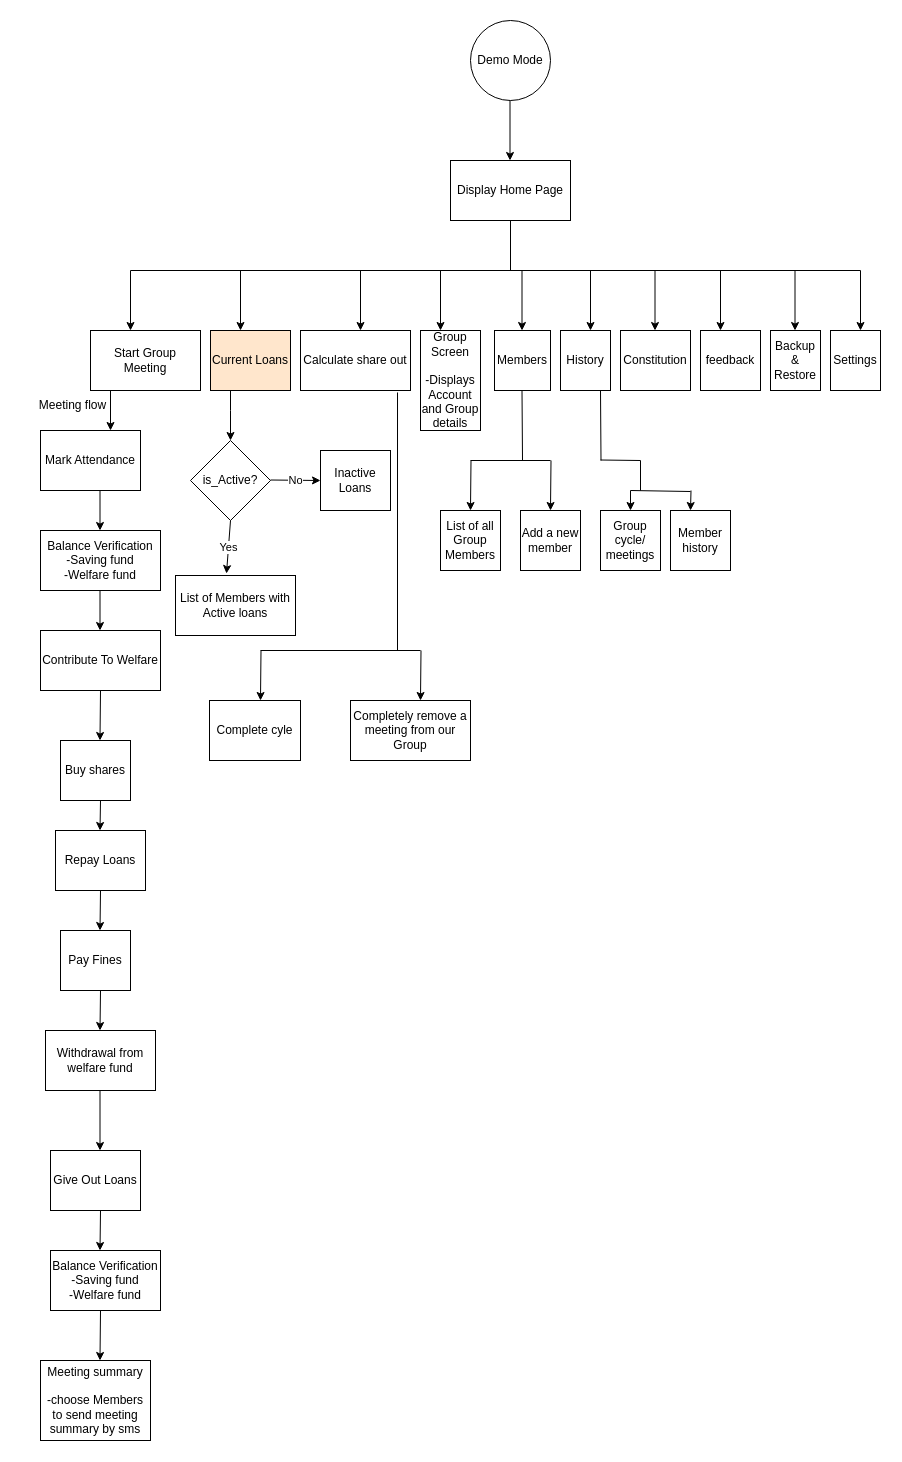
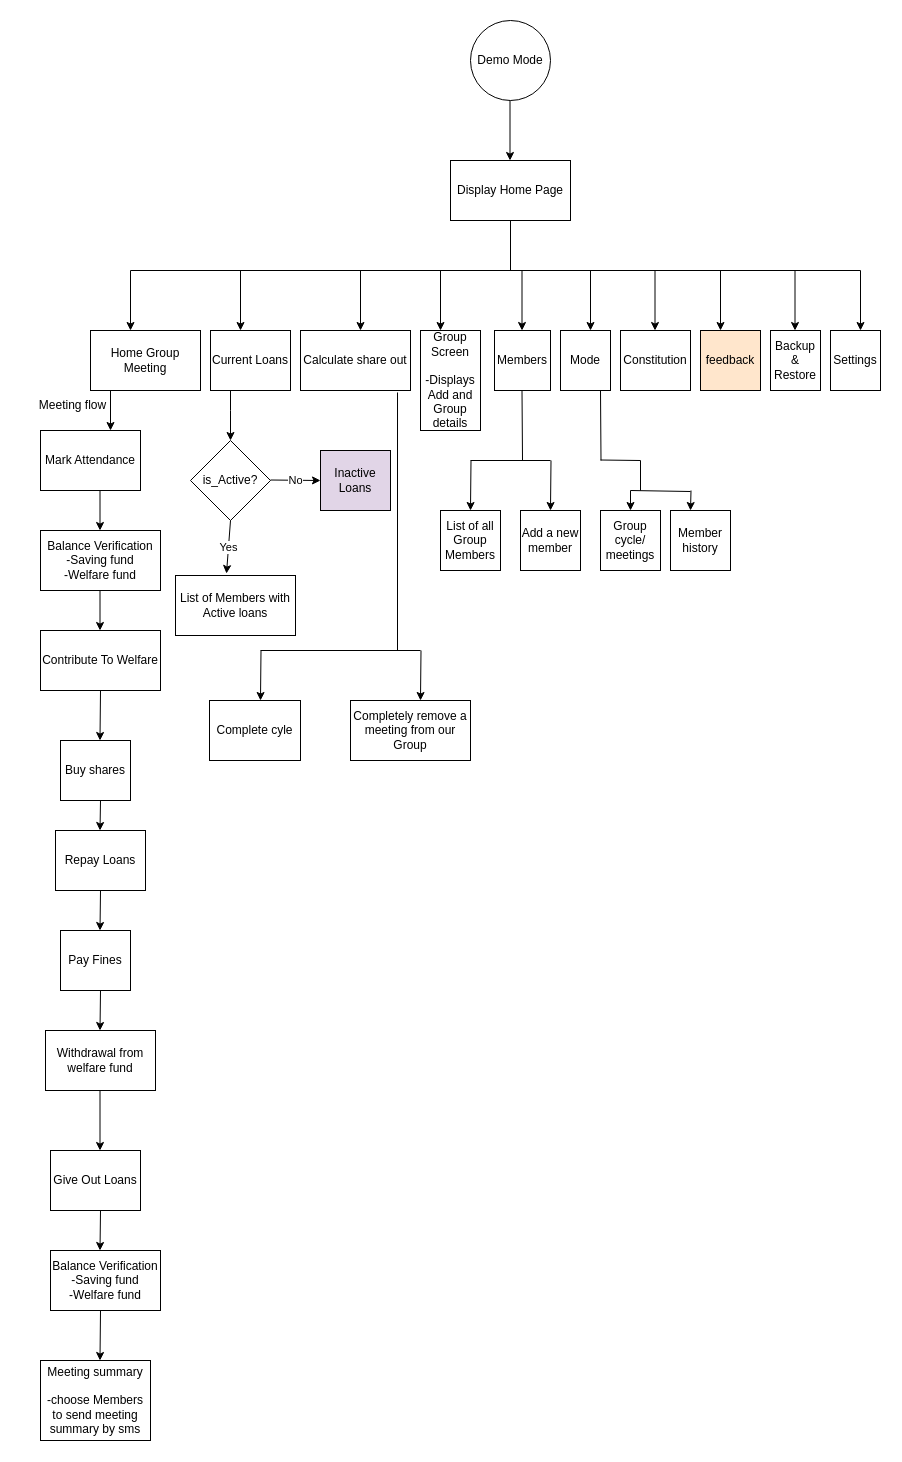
- <mxCell id="6" value="Start Group Meeting" style="rounded=0;whiteSpace=wrap;html=1;" vertex="1" parent="1"><mxGeometry x="90" y="330" width="110" height="60" as="geometry" /></mxCell>
+ <mxCell id="6" value="Home Group Meeting" style="rounded=0;whiteSpace=wrap;html=1;" vertex="1" parent="1"><mxGeometry x="90" y="330" width="110" height="60" as="geometry" /></mxCell>
- <mxCell id="5" value="Current Loans" style="rounded=0;whiteSpace=wrap;html=1;fillColor=#ffe6cc;" vertex="1" parent="1"><mxGeometry x="210" y="330" width="80" height="60" as="geometry" /></mxCell>
+ <mxCell id="5" value="Current Loans" style="rounded=0;whiteSpace=wrap;html=1;" vertex="1" parent="1"><mxGeometry x="210" y="330" width="80" height="60" as="geometry" /></mxCell>
- <mxCell id="9" value="History " style="rounded=0;whiteSpace=wrap;html=1;" vertex="1" parent="1"><mxGeometry x="560" y="330" width="50" height="60" as="geometry" /></mxCell>
+ <mxCell id="9" value="Mode " style="rounded=0;whiteSpace=wrap;html=1;" vertex="1" parent="1"><mxGeometry x="560" y="330" width="50" height="60" as="geometry" /></mxCell>
- <mxCell id="12" value="feedback " style="rounded=0;whiteSpace=wrap;html=1;" vertex="1" parent="1"><mxGeometry x="700" y="330" width="60" height="60" as="geometry" /></mxCell>
+ <mxCell id="12" value="feedback " style="rounded=0;whiteSpace=wrap;html=1;fillColor=#ffe6cc;" vertex="1" parent="1"><mxGeometry x="700" y="330" width="60" height="60" as="geometry" /></mxCell>
- <mxCell id="8" value="&lt;div&gt;Group Screen&lt;/div&gt;&lt;div&gt;&lt;br&gt;&lt;/div&gt;&lt;div&gt;-Displays Account and Group details&lt;br&gt;&lt;/div&gt;" style="rounded=0;whiteSpace=wrap;html=1;" vertex="1" parent="1"><mxGeometry x="420" y="330" width="60" height="100" as="geometry" /></mxCell>
+ <mxCell id="8" value="&lt;div&gt;Group Screen&lt;/div&gt;&lt;div&gt;&lt;br&gt;&lt;/div&gt;&lt;div&gt;-Displays Add and Group details&lt;br&gt;&lt;/div&gt;" style="rounded=0;whiteSpace=wrap;html=1;" vertex="1" parent="1"><mxGeometry x="420" y="330" width="60" height="100" as="geometry" /></mxCell>
- <mxCell id="55" value="Inactive Loans" style="rounded=0;whiteSpace=wrap;html=1;" vertex="1" parent="1"><mxGeometry x="320" y="450" width="70" height="60" as="geometry" /></mxCell>
+ <mxCell id="55" value="Inactive Loans" style="rounded=0;whiteSpace=wrap;html=1;fillColor=#e1d5e7;" vertex="1" parent="1"><mxGeometry x="320" y="450" width="70" height="60" as="geometry" /></mxCell>
